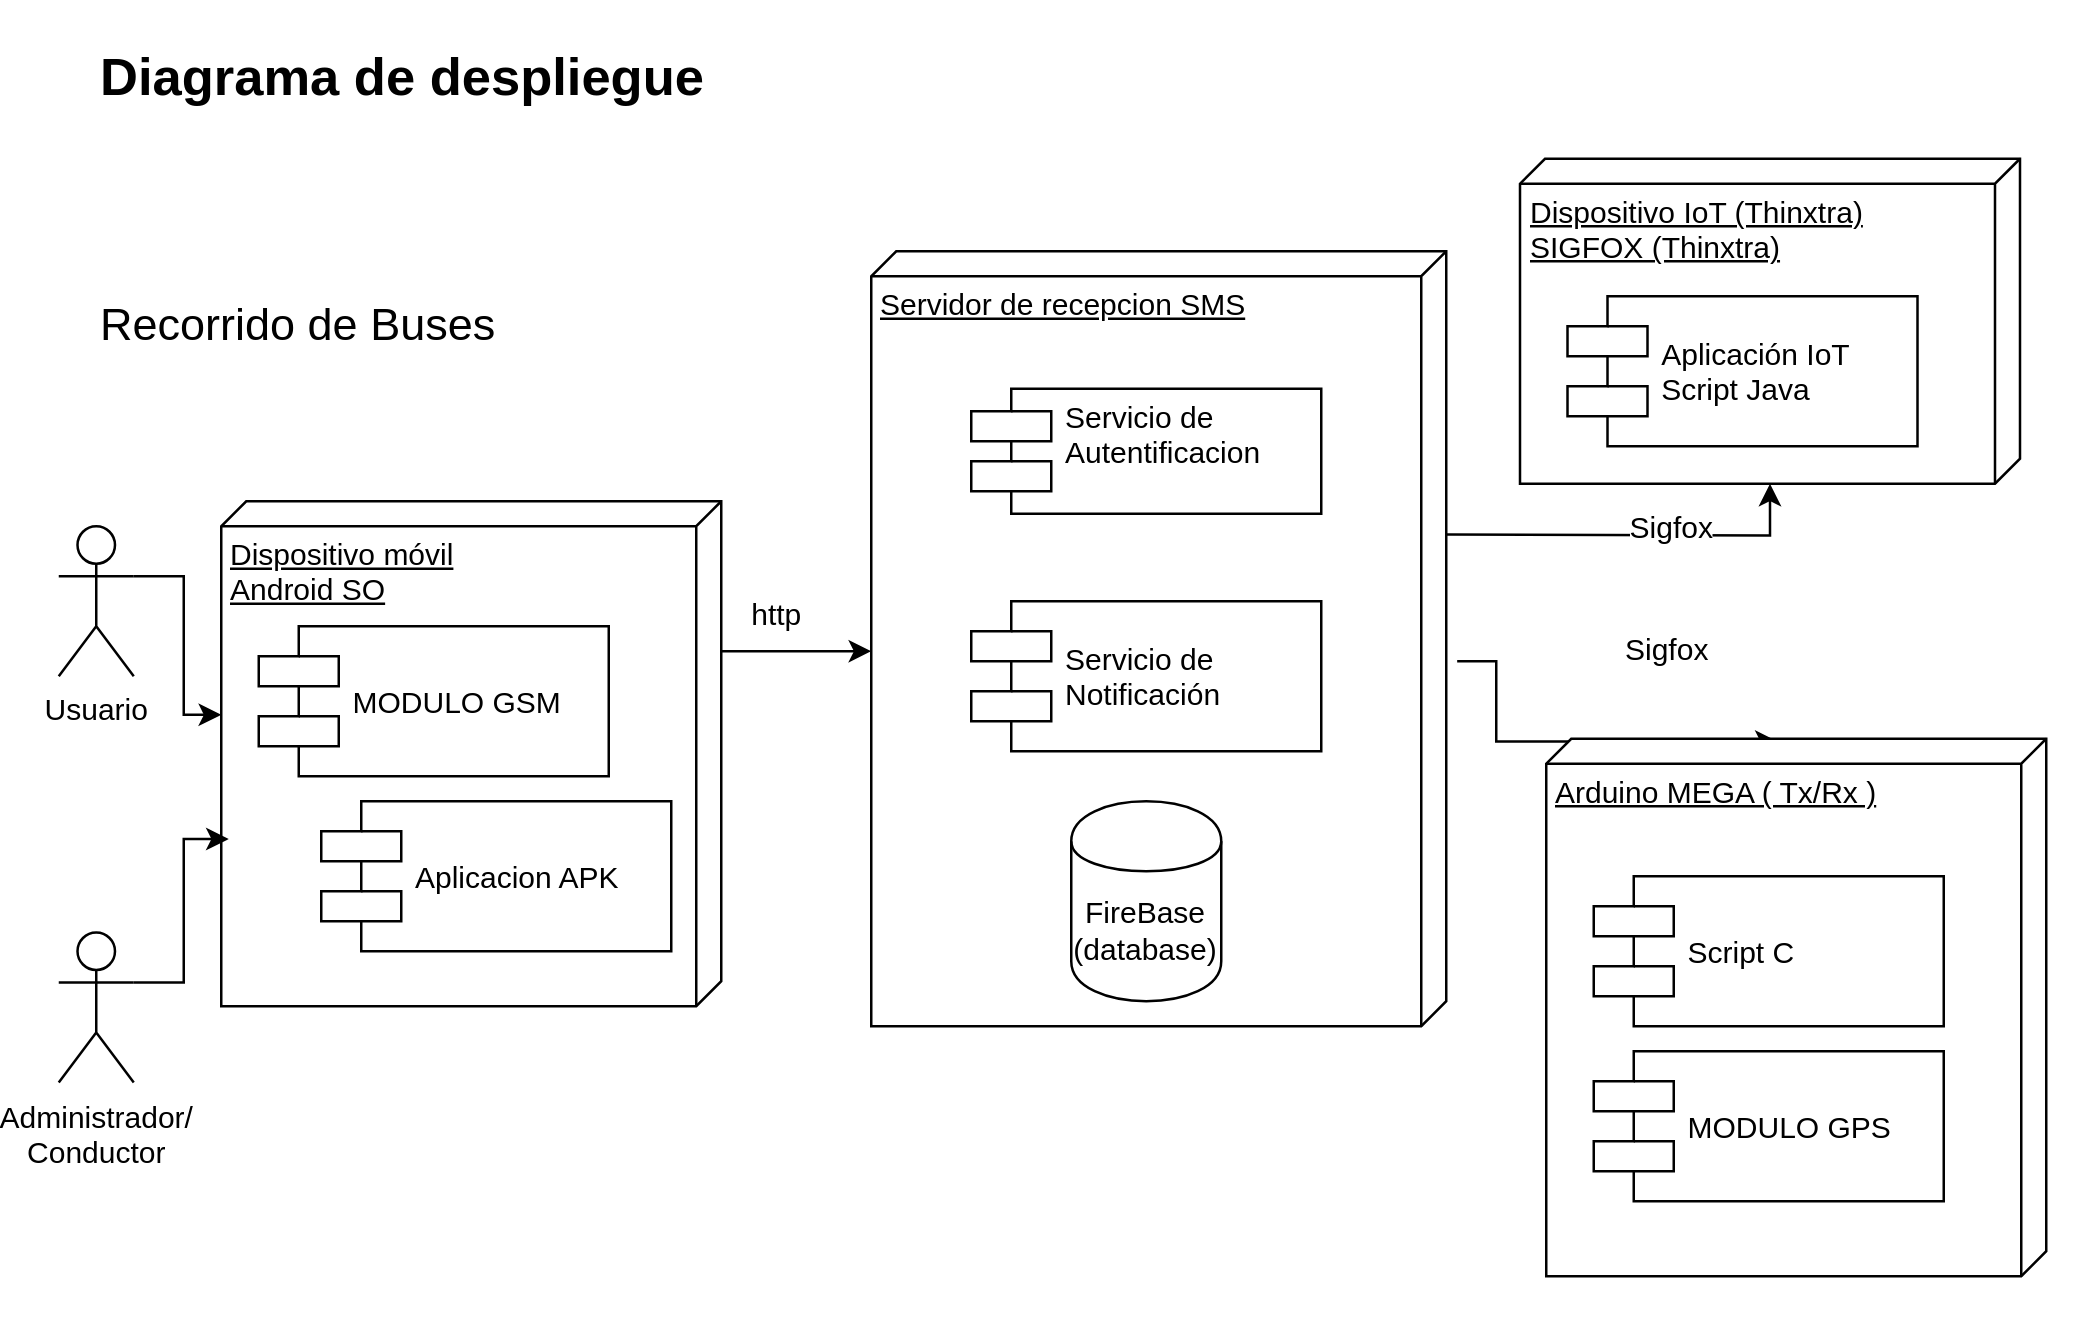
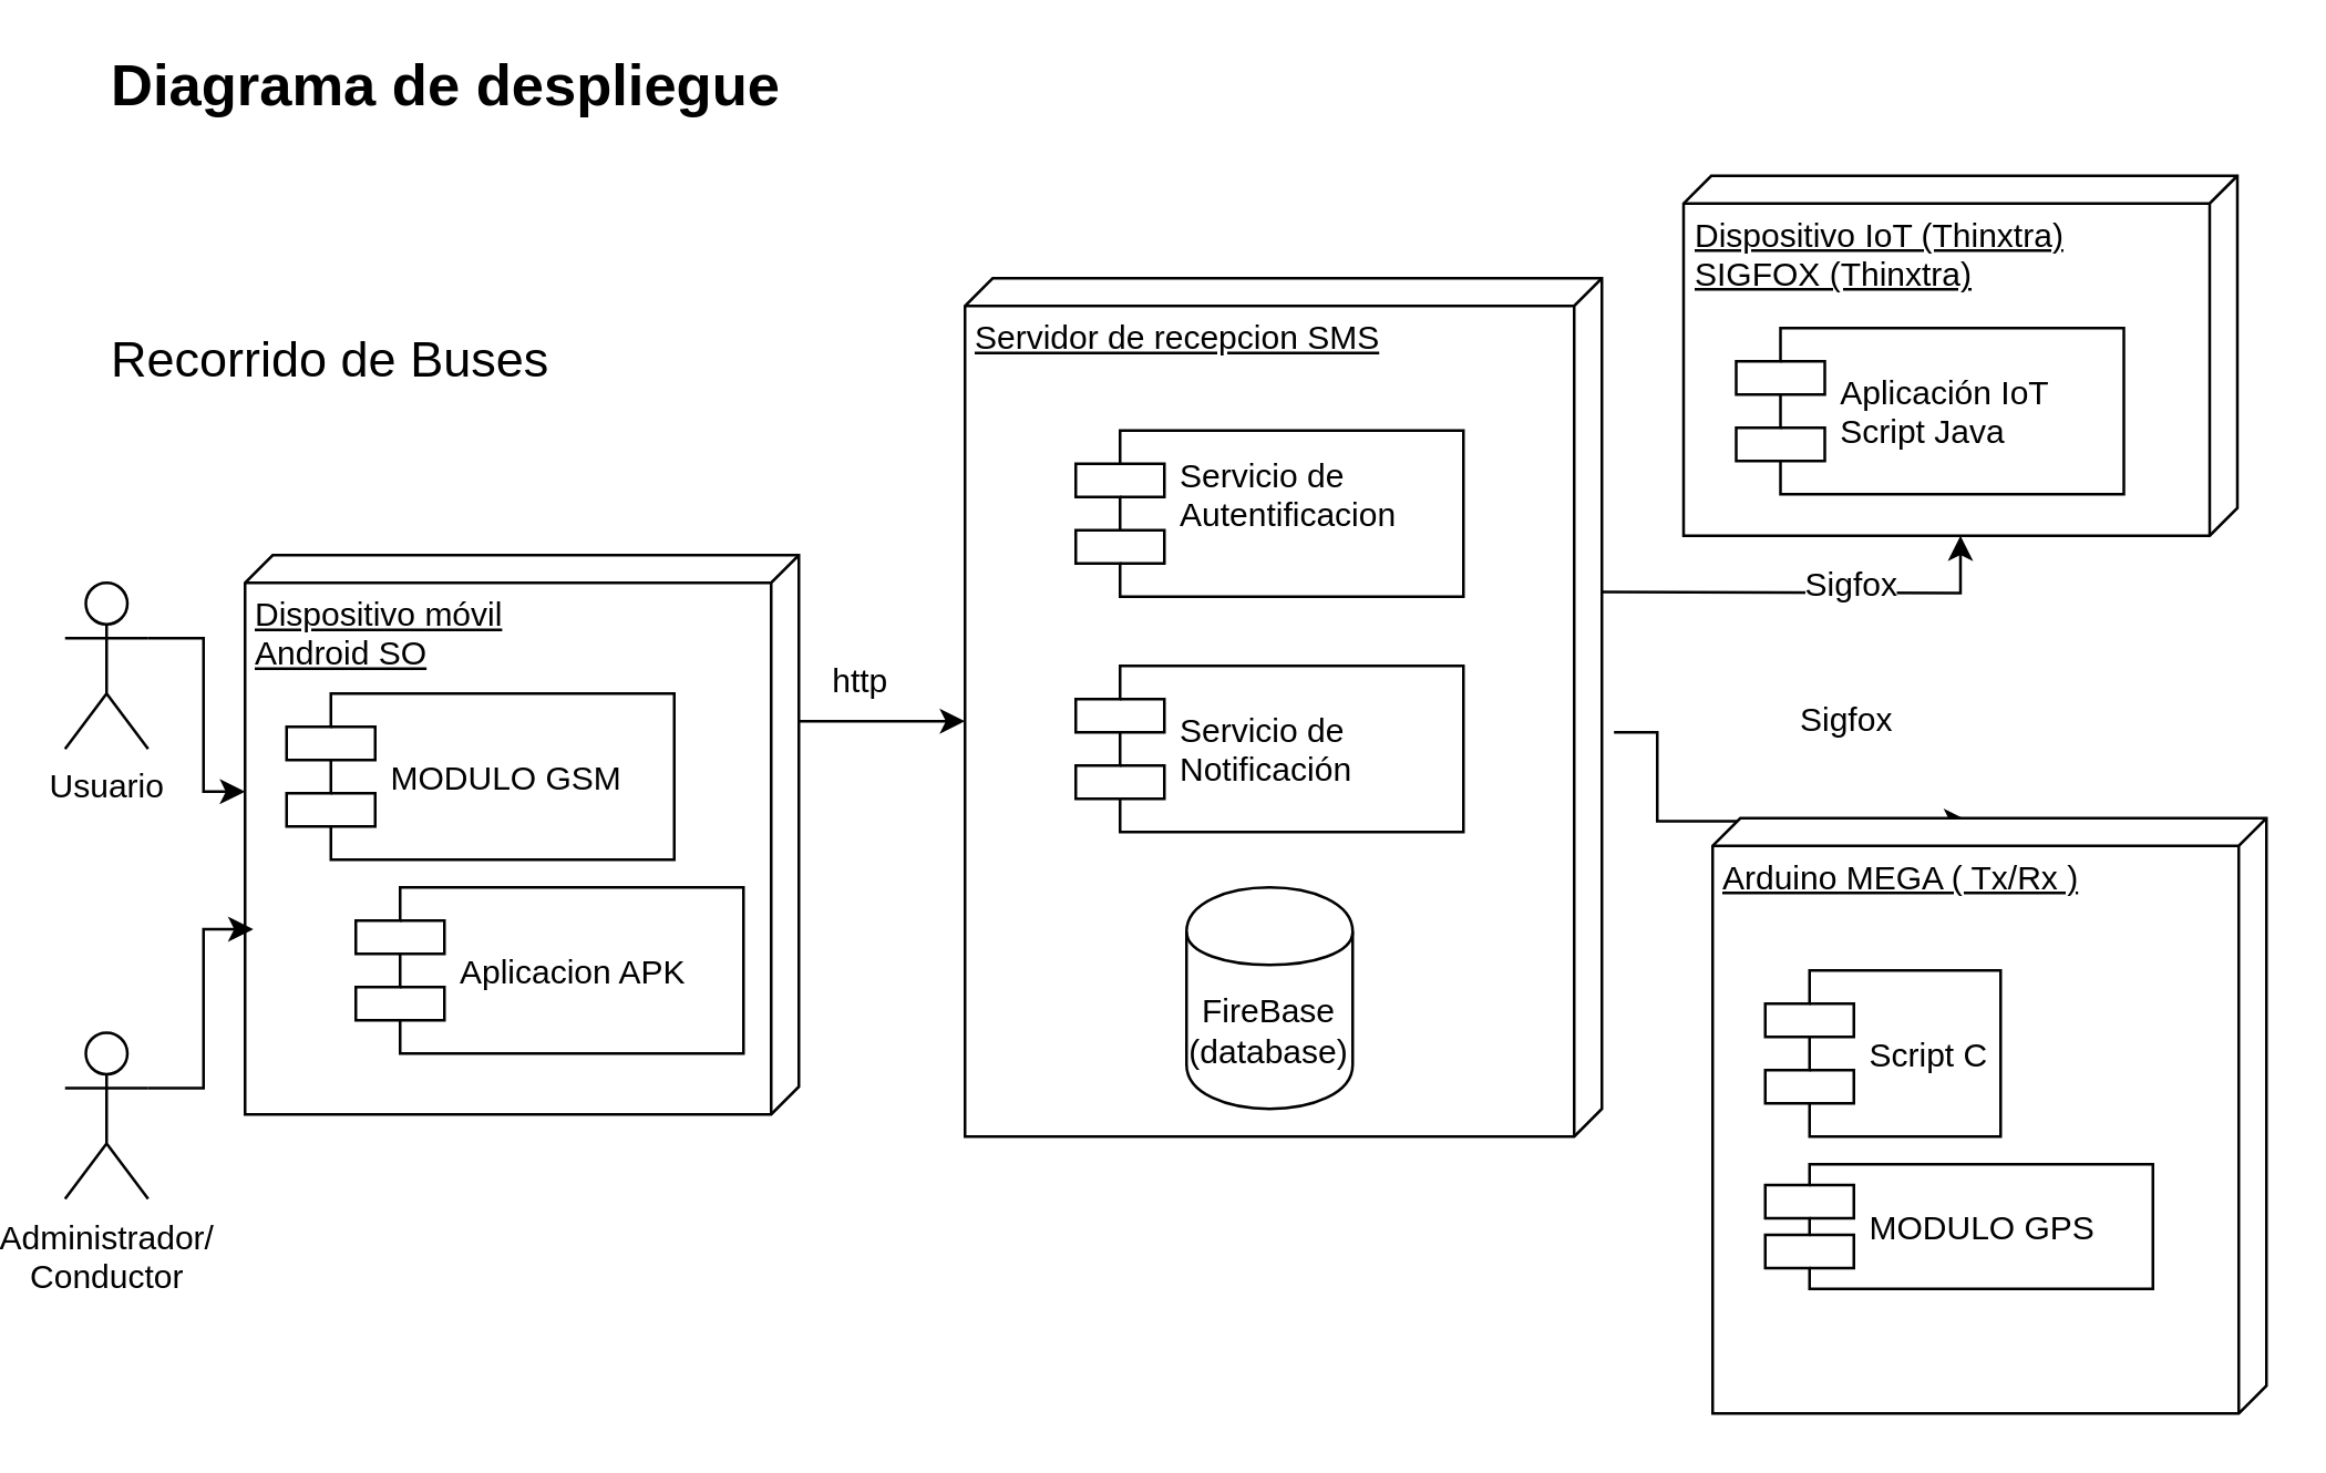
- <mxCell id="18" value="Servicio de &#10;Autentificacion &#10;" style="shape=component;align=left;spacingLeft=36;" parent="1" vertex="1"><mxGeometry x="385" y="155" width="140" height="50" as="geometry" /></mxCell>
+ <mxCell id="18" value="Servicio de &#10;Autentificacion &#10;" style="shape=component;align=left;spacingLeft=36;" parent="1" vertex="1"><mxGeometry x="385" y="155" width="140" height="60" as="geometry" /></mxCell>
- <mxCell id="10" value="Script C" style="shape=component;align=left;spacingLeft=36;" parent="1" vertex="1"><mxGeometry x="634" y="350" width="140" height="60" as="geometry" /></mxCell>
+ <mxCell id="10" value="Script C" style="shape=component;align=left;spacingLeft=36;" parent="1" vertex="1"><mxGeometry x="634" y="350" width="85" height="60" as="geometry" /></mxCell>
- <mxCell id="25" value="MODULO GPS" style="shape=component;align=left;spacingLeft=36;" parent="1" vertex="1"><mxGeometry x="634" y="420" width="140" height="60" as="geometry" /></mxCell>
+ <mxCell id="25" value="MODULO GPS" style="shape=component;align=left;spacingLeft=36;" parent="1" vertex="1"><mxGeometry x="634" y="420" width="140" height="45" as="geometry" /></mxCell>
